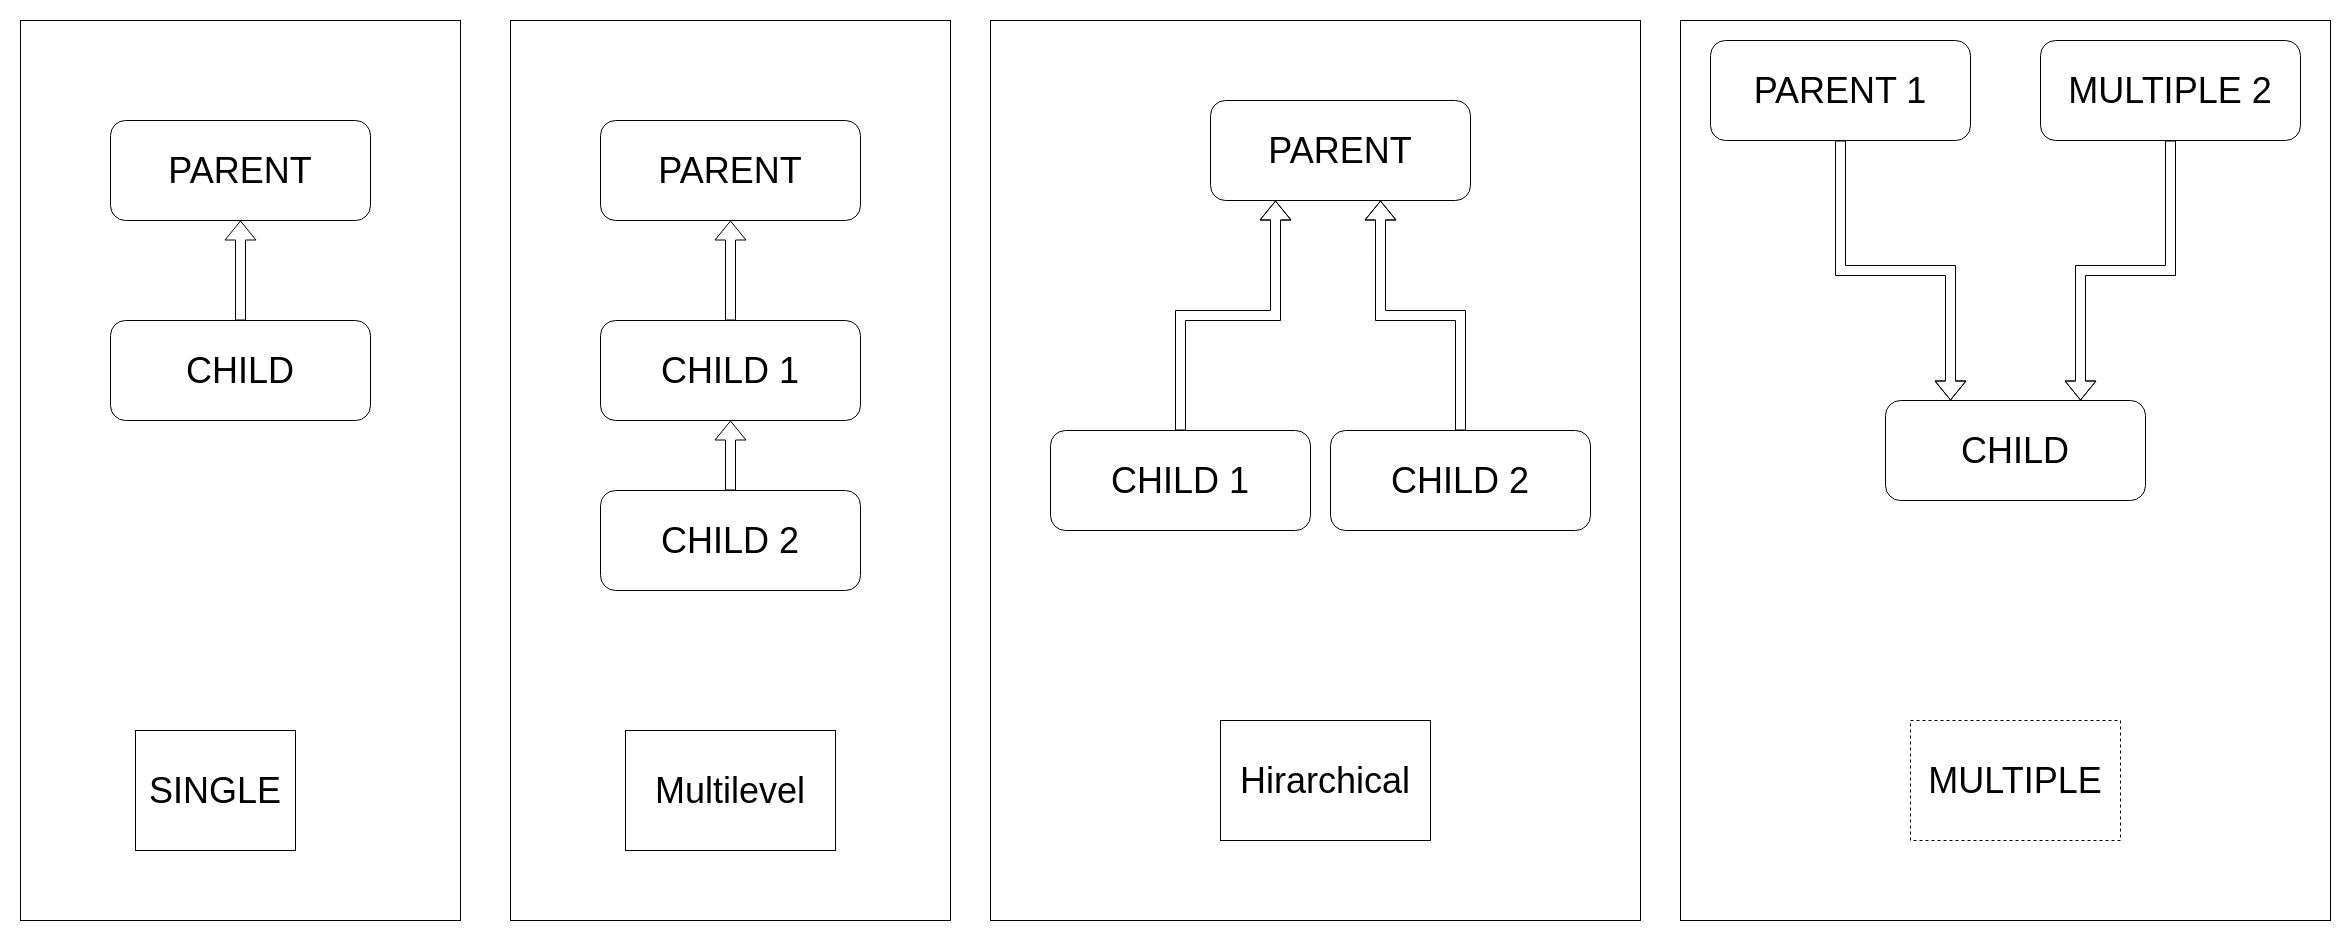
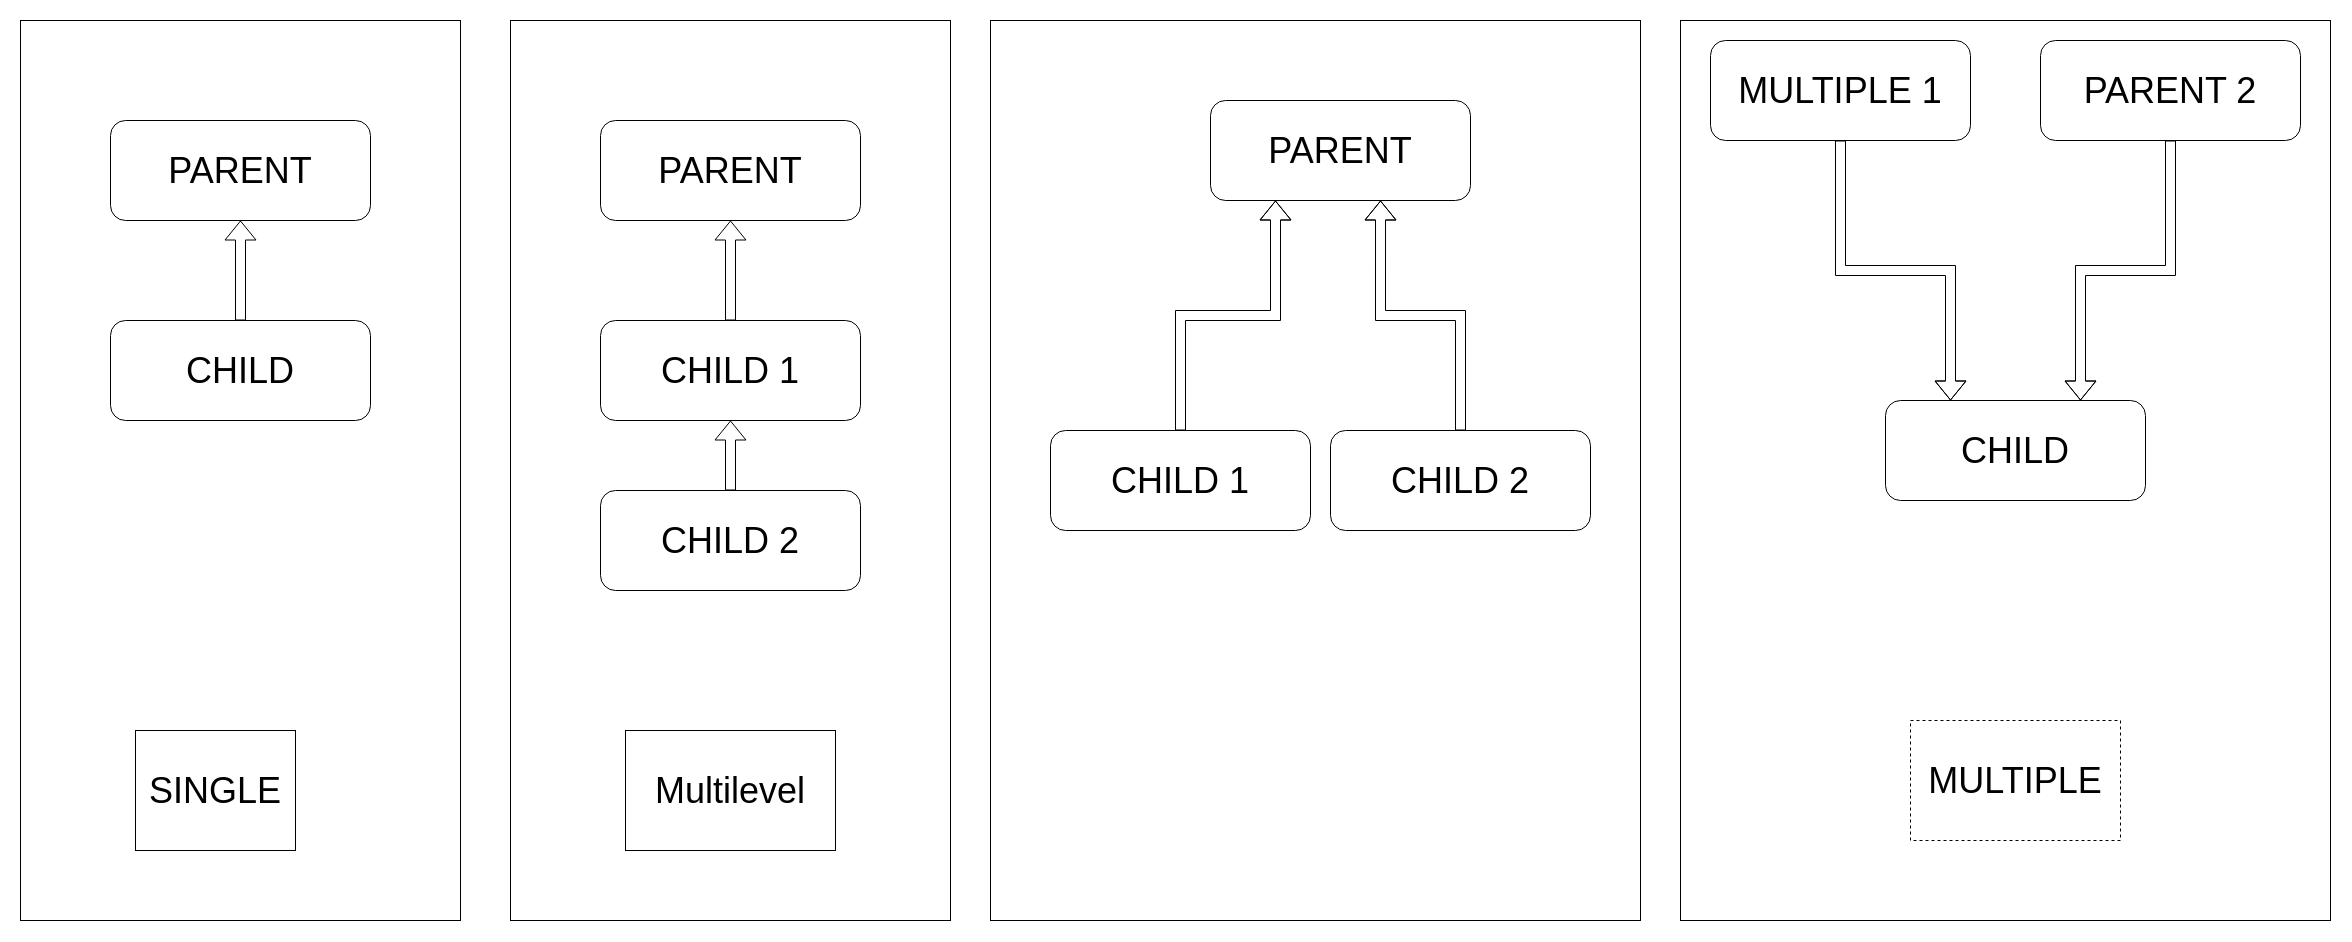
- <mxCell id="24" value="&lt;font style=&quot;font-size: 36px&quot;&gt;PARENT 1&lt;br&gt;&lt;/font&gt;" style="rounded=1;whiteSpace=wrap;html=1;" vertex="1" parent="1"><mxGeometry x="1710" y="40" width="260" height="100" as="geometry" /></mxCell>
+ <mxCell id="24" value="&lt;font style=&quot;font-size: 36px&quot;&gt;MULTIPLE 1&lt;br&gt;&lt;/font&gt;" style="rounded=1;whiteSpace=wrap;html=1;" vertex="1" parent="1"><mxGeometry x="1710" y="40" width="260" height="100" as="geometry" /></mxCell>
- <mxCell id="27" value="&lt;font style=&quot;font-size: 36px&quot;&gt;MULTIPLE 2&lt;br&gt;&lt;/font&gt;" style="rounded=1;whiteSpace=wrap;html=1;" vertex="1" parent="1"><mxGeometry x="2040" y="40" width="260" height="100" as="geometry" /></mxCell>
+ <mxCell id="27" value="&lt;font style=&quot;font-size: 36px&quot;&gt;PARENT 2&lt;br&gt;&lt;/font&gt;" style="rounded=1;whiteSpace=wrap;html=1;" vertex="1" parent="1"><mxGeometry x="2040" y="40" width="260" height="100" as="geometry" /></mxCell>
- <mxCell id="18" value="&lt;font style=&quot;font-size: 36px&quot;&gt;Hirarchical&lt;/font&gt;" style="rounded=0;whiteSpace=wrap;html=1;" vertex="1" parent="1"><mxGeometry x="1220" y="720" width="210" height="120" as="geometry" /></mxCell>
